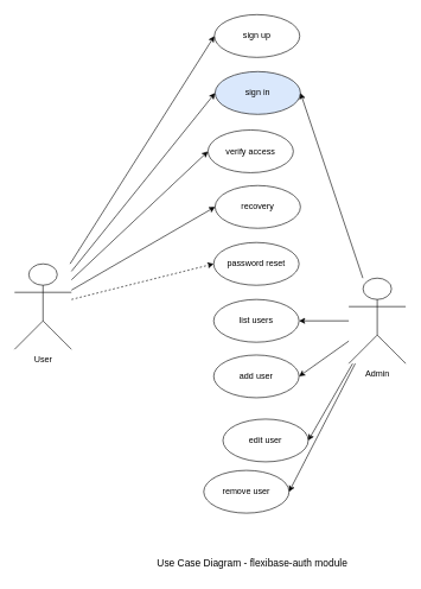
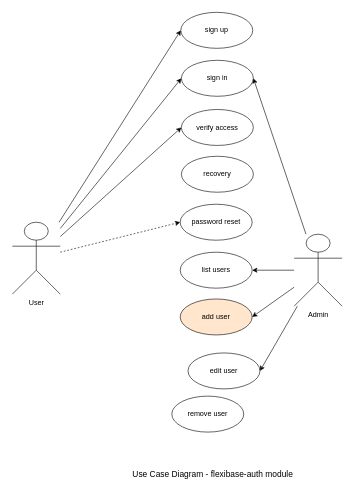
- <mxCell id="5" value="sign in" style="ellipse;whiteSpace=wrap;html=1;align=center;fillColor=#dae8fc;" parent="1" vertex="1"><mxGeometry x="302" y="100" width="120" height="60" as="geometry" /></mxCell>
+ <mxCell id="5" value="sign in" style="ellipse;whiteSpace=wrap;html=1;align=center;" parent="1" vertex="1"><mxGeometry x="302" y="100" width="120" height="60" as="geometry" /></mxCell>
- <mxCell id="6" value="verify access" style="ellipse;whiteSpace=wrap;html=1;align=center;" parent="1" vertex="1"><mxGeometry x="292" y="182" width="120" height="60" as="geometry" /></mxCell>
+ <mxCell id="6" value="verify access" style="ellipse;whiteSpace=wrap;html=1;align=center;" parent="1" vertex="1"><mxGeometry x="302" y="182" width="120" height="60" as="geometry" /></mxCell>
- <mxCell id="17" value="" style="endArrow=classic;html=1;rounded=0;entryX=0;entryY=0.5;entryDx=0;entryDy=0;" parent="1" source="2" target="7" edge="1"><mxGeometry width="50" height="50" relative="1" as="geometry"><mxPoint x="330" y="380" as="sourcePoint" /><mxPoint x="380" y="330" as="targetPoint" /></mxGeometry></mxCell>
- <mxCell id="10" value="add user" style="ellipse;whiteSpace=wrap;html=1;align=center;" parent="1" vertex="1"><mxGeometry x="300" y="498" width="120" height="60" as="geometry" /></mxCell>
+ <mxCell id="10" value="add user" style="ellipse;whiteSpace=wrap;html=1;align=center;fillColor=#ffe6cc;" parent="1" vertex="1"><mxGeometry x="300" y="498" width="120" height="60" as="geometry" /></mxCell>
- <mxCell id="22" value="" style="endArrow=classic;html=1;rounded=0;entryX=1;entryY=0.5;entryDx=0;entryDy=0;" parent="1" source="3" target="12" edge="1"><mxGeometry width="50" height="50" relative="1" as="geometry"><mxPoint x="330" y="480" as="sourcePoint" /><mxPoint x="380" y="430" as="targetPoint" /></mxGeometry></mxCell>
